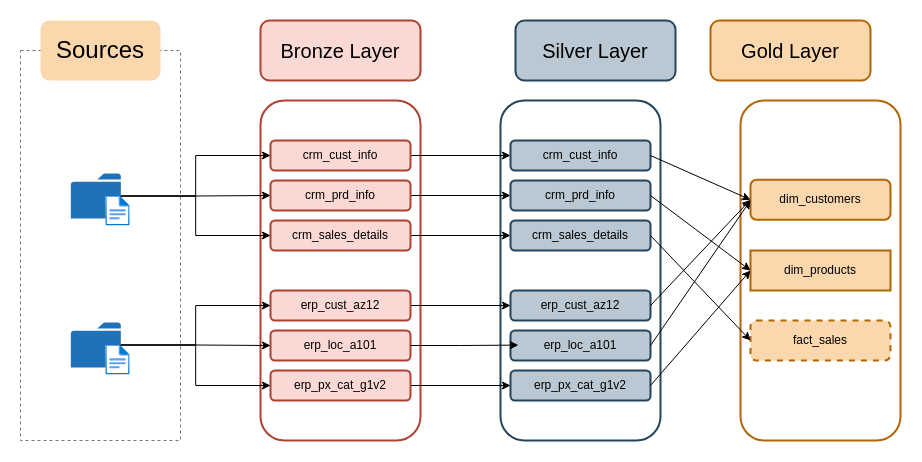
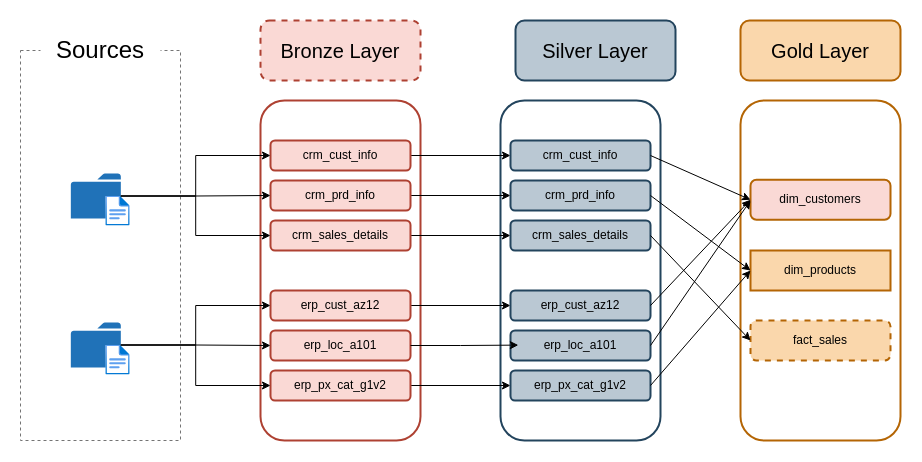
- <mxCell id="3" value="&lt;font style=&quot;color: rgb(0, 0, 0);&quot;&gt;So&lt;span style=&quot;background-color: transparent;&quot;&gt;urces&lt;/span&gt;&lt;/font&gt;" style="rounded=1;whiteSpace=wrap;html=1;fontSize=24;strokeColor=none;fillColor=#fad7ac;" parent="1" vertex="1"><mxGeometry x="40" y="20" width="120" height="60" as="geometry" /></mxCell>
+ <mxCell id="3" value="&lt;font style=&quot;color: rgb(0, 0, 0);&quot;&gt;So&lt;span style=&quot;background-color: transparent;&quot;&gt;urces&lt;/span&gt;&lt;/font&gt;" style="rounded=1;whiteSpace=wrap;html=1;fontSize=24;strokeColor=none;fillColor=#FFFFFF;" parent="1" vertex="1"><mxGeometry x="40" y="20" width="120" height="60" as="geometry" /></mxCell>
- <mxCell id="11" value="&lt;font style=&quot;font-size: 20px; color: rgb(0, 0, 0);&quot;&gt;Bronze Layer&lt;/font&gt;" style="rounded=1;whiteSpace=wrap;html=1;fillColor=#fad9d5;strokeColor=#ae4132;strokeWidth=2;" parent="1" vertex="1"><mxGeometry x="260" y="20" width="160" height="60" as="geometry" /></mxCell>
+ <mxCell id="11" value="&lt;font style=&quot;font-size: 20px; color: rgb(0, 0, 0);&quot;&gt;Bronze Layer&lt;/font&gt;" style="rounded=1;whiteSpace=wrap;html=1;fillColor=#fad9d5;strokeColor=#ae4132;strokeWidth=2;dashed=1;" parent="1" vertex="1"><mxGeometry x="260" y="20" width="160" height="60" as="geometry" /></mxCell>
- <mxCell id="15" value="&lt;font style=&quot;font-size: 20px; color: rgb(0, 0, 0);&quot;&gt;Gold Layer&lt;/font&gt;" style="rounded=1;whiteSpace=wrap;html=1;fillColor=#fad7ac;strokeColor=#b46504;strokeWidth=2;" parent="1" vertex="1"><mxGeometry x="710" y="20" width="160" height="60" as="geometry" /></mxCell>
+ <mxCell id="15" value="&lt;font style=&quot;font-size: 20px; color: rgb(0, 0, 0);&quot;&gt;Gold Layer&lt;/font&gt;" style="rounded=1;whiteSpace=wrap;html=1;fillColor=#fad7ac;strokeColor=#b46504;strokeWidth=2;" parent="1" vertex="1"><mxGeometry x="740" y="20" width="160" height="60" as="geometry" /></mxCell>
- <mxCell id="22" value="dim_customers" style="rounded=1;whiteSpace=wrap;html=1;fillColor=#fad7ac;strokeColor=#b46504;strokeWidth=2;fontColor=#000000;" parent="1" vertex="1"><mxGeometry x="750" y="179.25" width="140" height="40" as="geometry" /></mxCell>
+ <mxCell id="22" value="dim_customers" style="rounded=1;whiteSpace=wrap;html=1;fillColor=#fad9d5;strokeColor=#b46504;strokeWidth=2;fontColor=#000000;" parent="1" vertex="1"><mxGeometry x="750" y="179.25" width="140" height="40" as="geometry" /></mxCell>
